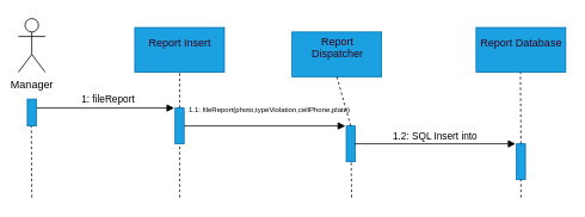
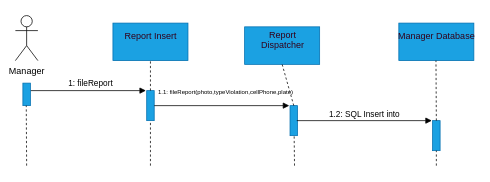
- <mxCell id="7" value="&lt;div&gt;&lt;font color=&quot;#33001A&quot;&gt;Report Database&lt;/font&gt;&lt;/div&gt;&lt;div&gt;&lt;br&gt;&lt;/div&gt;" style="html=1;fillColor=#1ba1e2;strokeColor=#006EAF;fontColor=#ffffff;" parent="1" vertex="1"><mxGeometry x="531" y="30" width="100" height="50" as="geometry" /></mxCell>
+ <mxCell id="7" value="&lt;div&gt;&lt;font color=&quot;#33001A&quot;&gt;Manager Database&lt;/font&gt;&lt;/div&gt;&lt;div&gt;&lt;br&gt;&lt;/div&gt;" style="html=1;fillColor=#1ba1e2;strokeColor=#006EAF;fontColor=#ffffff;" parent="1" vertex="1"><mxGeometry x="531" y="30" width="100" height="50" as="geometry" /></mxCell>
